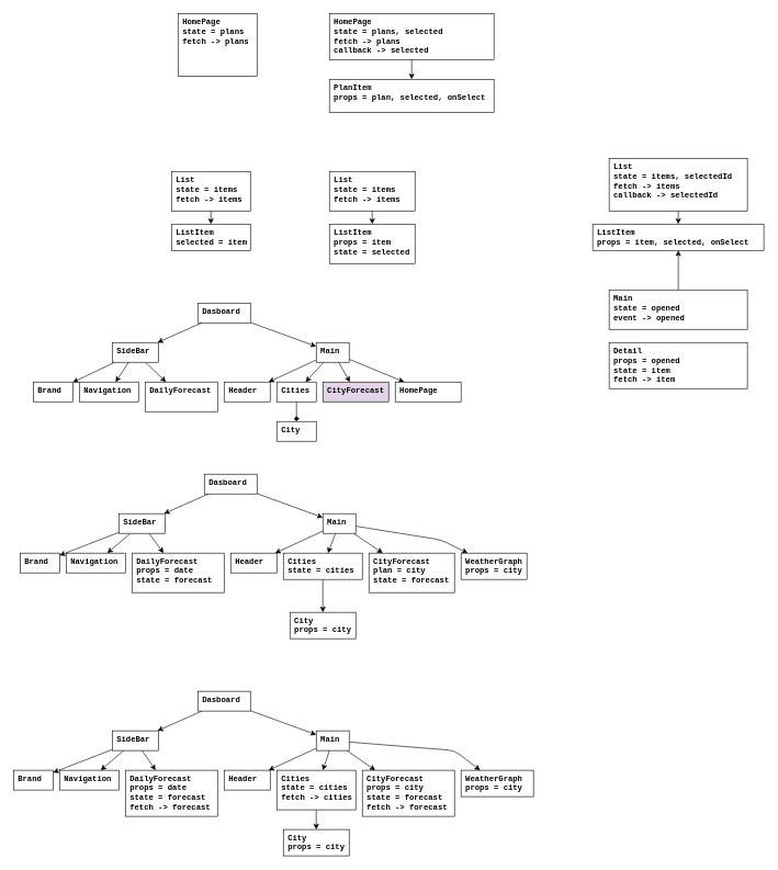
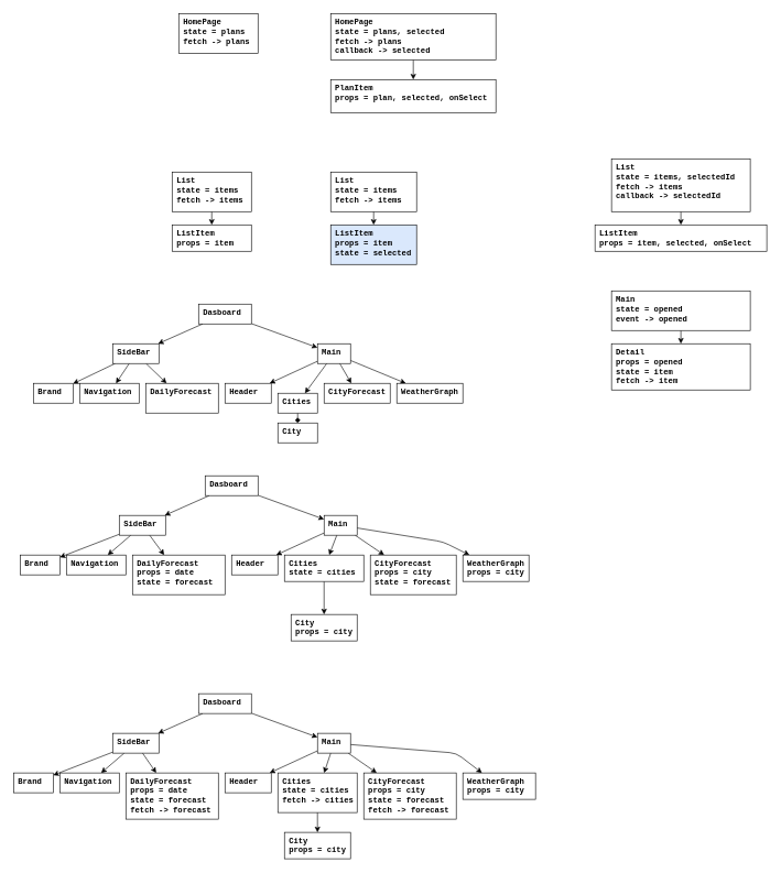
- <mxCell id="2" value="&lt;b&gt;HomePage&lt;br&gt;state = plans&lt;br&gt;fetch -&amp;gt; plans&lt;br&gt;&lt;/b&gt;" style="rounded=0;whiteSpace=wrap;html=1;fontFamily=Courier New;align=left;verticalAlign=top;spacingLeft=5;" parent="1" vertex="1"><mxGeometry x="270" y="20" width="120" height="95" as="geometry" /></mxCell>
+ <mxCell id="2" value="&lt;b&gt;HomePage&lt;br&gt;state = plans&lt;br&gt;fetch -&amp;gt; plans&lt;br&gt;&lt;/b&gt;" style="rounded=0;whiteSpace=wrap;html=1;fontFamily=Courier New;align=left;verticalAlign=top;spacingLeft=5;" parent="1" vertex="1"><mxGeometry x="270" y="20" width="120" height="60" as="geometry" /></mxCell>
- <mxCell id="8" value="&lt;b&gt;ListItem&lt;br&gt;selected = item&lt;br&gt;&lt;/b&gt;" style="rounded=0;whiteSpace=wrap;html=1;fontFamily=Courier New;align=left;verticalAlign=top;spacingLeft=5;" parent="1" vertex="1"><mxGeometry x="260" y="340" width="120" height="40" as="geometry" /></mxCell>
+ <mxCell id="8" value="&lt;b&gt;ListItem&lt;br&gt;props = item&lt;br&gt;&lt;/b&gt;" style="rounded=0;whiteSpace=wrap;html=1;fontFamily=Courier New;align=left;verticalAlign=top;spacingLeft=5;" parent="1" vertex="1"><mxGeometry x="260" y="340" width="120" height="40" as="geometry" /></mxCell>
- <mxCell id="11" value="&lt;b&gt;ListItem&lt;br&gt;props = item&lt;br&gt;state = selected&lt;br&gt;&lt;/b&gt;" style="rounded=0;whiteSpace=wrap;html=1;fontFamily=Courier New;align=left;verticalAlign=top;spacingLeft=5;" parent="1" vertex="1"><mxGeometry x="500" y="340" width="130" height="60" as="geometry" /></mxCell>
+ <mxCell id="11" value="&lt;b&gt;ListItem&lt;br&gt;props = item&lt;br&gt;state = selected&lt;br&gt;&lt;/b&gt;" style="rounded=0;whiteSpace=wrap;html=1;fontFamily=Courier New;align=left;verticalAlign=top;spacingLeft=5;fillColor=#dae8fc;" parent="1" vertex="1"><mxGeometry x="500" y="340" width="130" height="60" as="geometry" /></mxCell>
- <mxCell id="78" style="edgeStyle=none;html=1;" parent="1" source="79" target="77" edge="1"><mxGeometry relative="1" as="geometry" /></mxCell>
+ <mxCell id="78" style="edgeStyle=none;html=1;" parent="1" source="79" target="80" edge="1"><mxGeometry relative="1" as="geometry" /></mxCell>
- <mxCell id="29" value="&lt;b&gt;Cities&lt;br&gt;&lt;/b&gt;" style="rounded=0;whiteSpace=wrap;html=1;fontFamily=Courier New;align=left;verticalAlign=top;spacingLeft=5;" parent="1" vertex="1"><mxGeometry x="420" y="580" width="60" height="30" as="geometry" /></mxCell>
+ <mxCell id="29" value="&lt;b&gt;Cities&lt;br&gt;&lt;/b&gt;" style="rounded=0;whiteSpace=wrap;html=1;fontFamily=Courier New;align=left;verticalAlign=top;spacingLeft=5;" parent="1" vertex="1"><mxGeometry x="420" y="595" width="60" height="30" as="geometry" /></mxCell>
- <mxCell id="30" value="&lt;b&gt;CityForecast&lt;br&gt;&lt;/b&gt;" style="rounded=0;whiteSpace=wrap;html=1;fontFamily=Courier New;align=left;verticalAlign=top;spacingLeft=5;fillColor=#e1d5e7;" parent="1" vertex="1"><mxGeometry x="490" y="580" width="100" height="30" as="geometry" /></mxCell>
+ <mxCell id="30" value="&lt;b&gt;CityForecast&lt;br&gt;&lt;/b&gt;" style="rounded=0;whiteSpace=wrap;html=1;fontFamily=Courier New;align=left;verticalAlign=top;spacingLeft=5;" parent="1" vertex="1"><mxGeometry x="490" y="580" width="100" height="30" as="geometry" /></mxCell>
- <mxCell id="31" value="&lt;b&gt;HomePage&lt;br&gt;&lt;/b&gt;" style="rounded=0;whiteSpace=wrap;html=1;fontFamily=Courier New;align=left;verticalAlign=top;spacingLeft=5;" parent="1" vertex="1"><mxGeometry x="600" y="580" width="100" height="30" as="geometry" /></mxCell>
+ <mxCell id="31" value="&lt;b&gt;WeatherGraph&lt;br&gt;&lt;/b&gt;" style="rounded=0;whiteSpace=wrap;html=1;fontFamily=Courier New;align=left;verticalAlign=top;spacingLeft=5;" parent="1" vertex="1"><mxGeometry x="600" y="580" width="100" height="30" as="geometry" /></mxCell>
- <mxCell id="51" value="&lt;b&gt;CityForecast&lt;br&gt;plan = city&lt;br&gt;state = forecast&lt;br&gt;&lt;/b&gt;" style="rounded=0;whiteSpace=wrap;html=1;fontFamily=Courier New;align=left;verticalAlign=top;spacingLeft=5;" parent="1" vertex="1"><mxGeometry x="560" y="840" width="130" height="60" as="geometry" /></mxCell>
+ <mxCell id="51" value="&lt;b&gt;CityForecast&lt;br&gt;props = city&lt;br&gt;state = forecast&lt;br&gt;&lt;/b&gt;" style="rounded=0;whiteSpace=wrap;html=1;fontFamily=Courier New;align=left;verticalAlign=top;spacingLeft=5;" parent="1" vertex="1"><mxGeometry x="560" y="840" width="130" height="60" as="geometry" /></mxCell>
